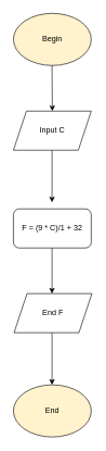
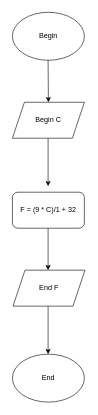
- <mxCell id="2" value="Begin" style="ellipse;whiteSpace=wrap;html=1;fillColor=#fff2cc;" parent="1" vertex="1"><mxGeometry x="20" y="20" width="120" height="80" as="geometry" /></mxCell>
+ <mxCell id="2" value="Begin" style="ellipse;whiteSpace=wrap;html=1;" parent="1" vertex="1"><mxGeometry x="20" y="20" width="120" height="80" as="geometry" /></mxCell>
- <mxCell id="4" value="Input C" style="shape=parallelogram;perimeter=parallelogramPerimeter;whiteSpace=wrap;html=1;fixedSize=1;" parent="1" vertex="1"><mxGeometry x="20" y="170" width="120" height="60" as="geometry" /></mxCell>
+ <mxCell id="4" value="Begin C" style="shape=parallelogram;perimeter=parallelogramPerimeter;whiteSpace=wrap;html=1;fixedSize=1;" parent="1" vertex="1"><mxGeometry x="20" y="170" width="120" height="60" as="geometry" /></mxCell>
- <mxCell id="10" value="End&lt;br&gt;" style="ellipse;whiteSpace=wrap;html=1;fillColor=#fff2cc;" parent="1" vertex="1"><mxGeometry x="20" y="590" width="120" height="80" as="geometry" /></mxCell>
+ <mxCell id="10" value="End&lt;br&gt;" style="ellipse;whiteSpace=wrap;html=1;" parent="1" vertex="1"><mxGeometry x="20" y="590" width="120" height="80" as="geometry" /></mxCell>
